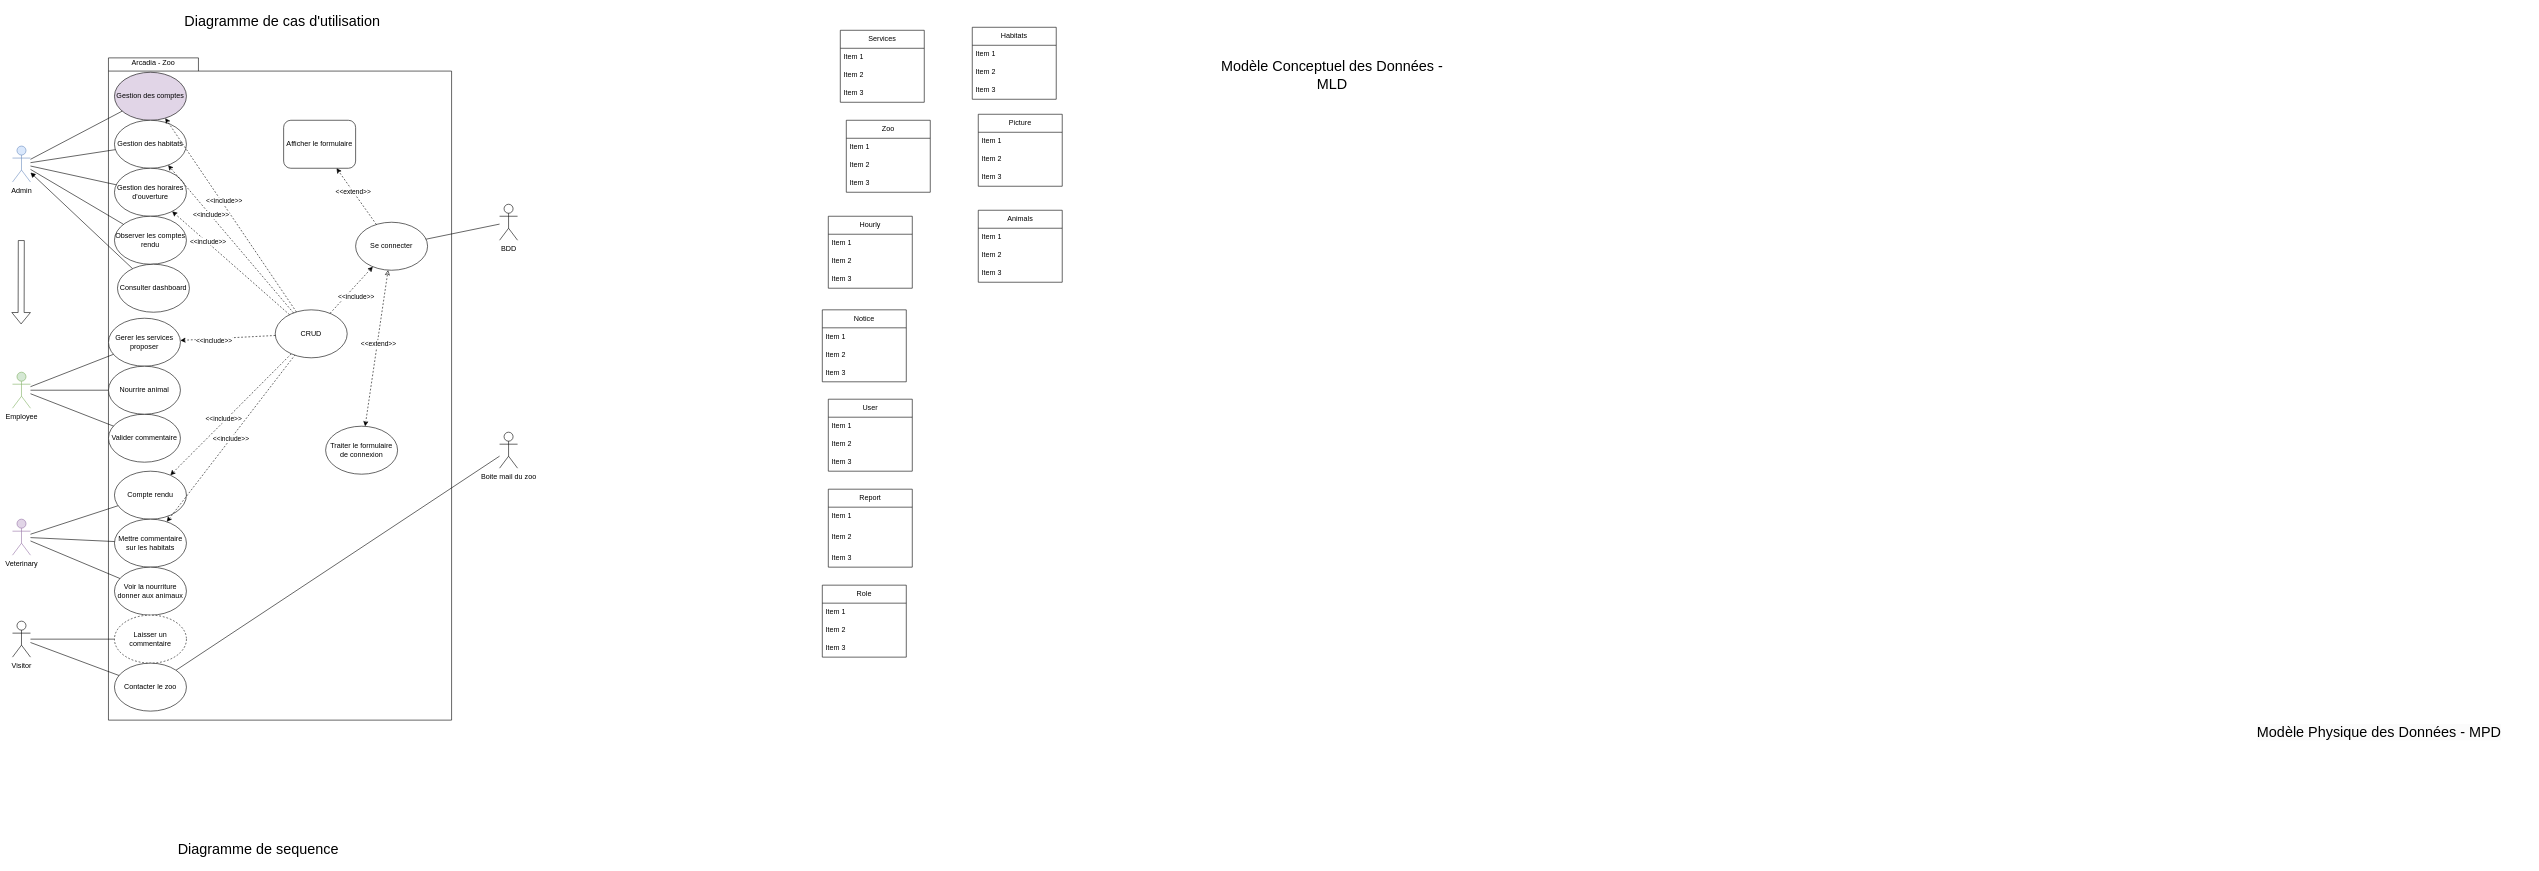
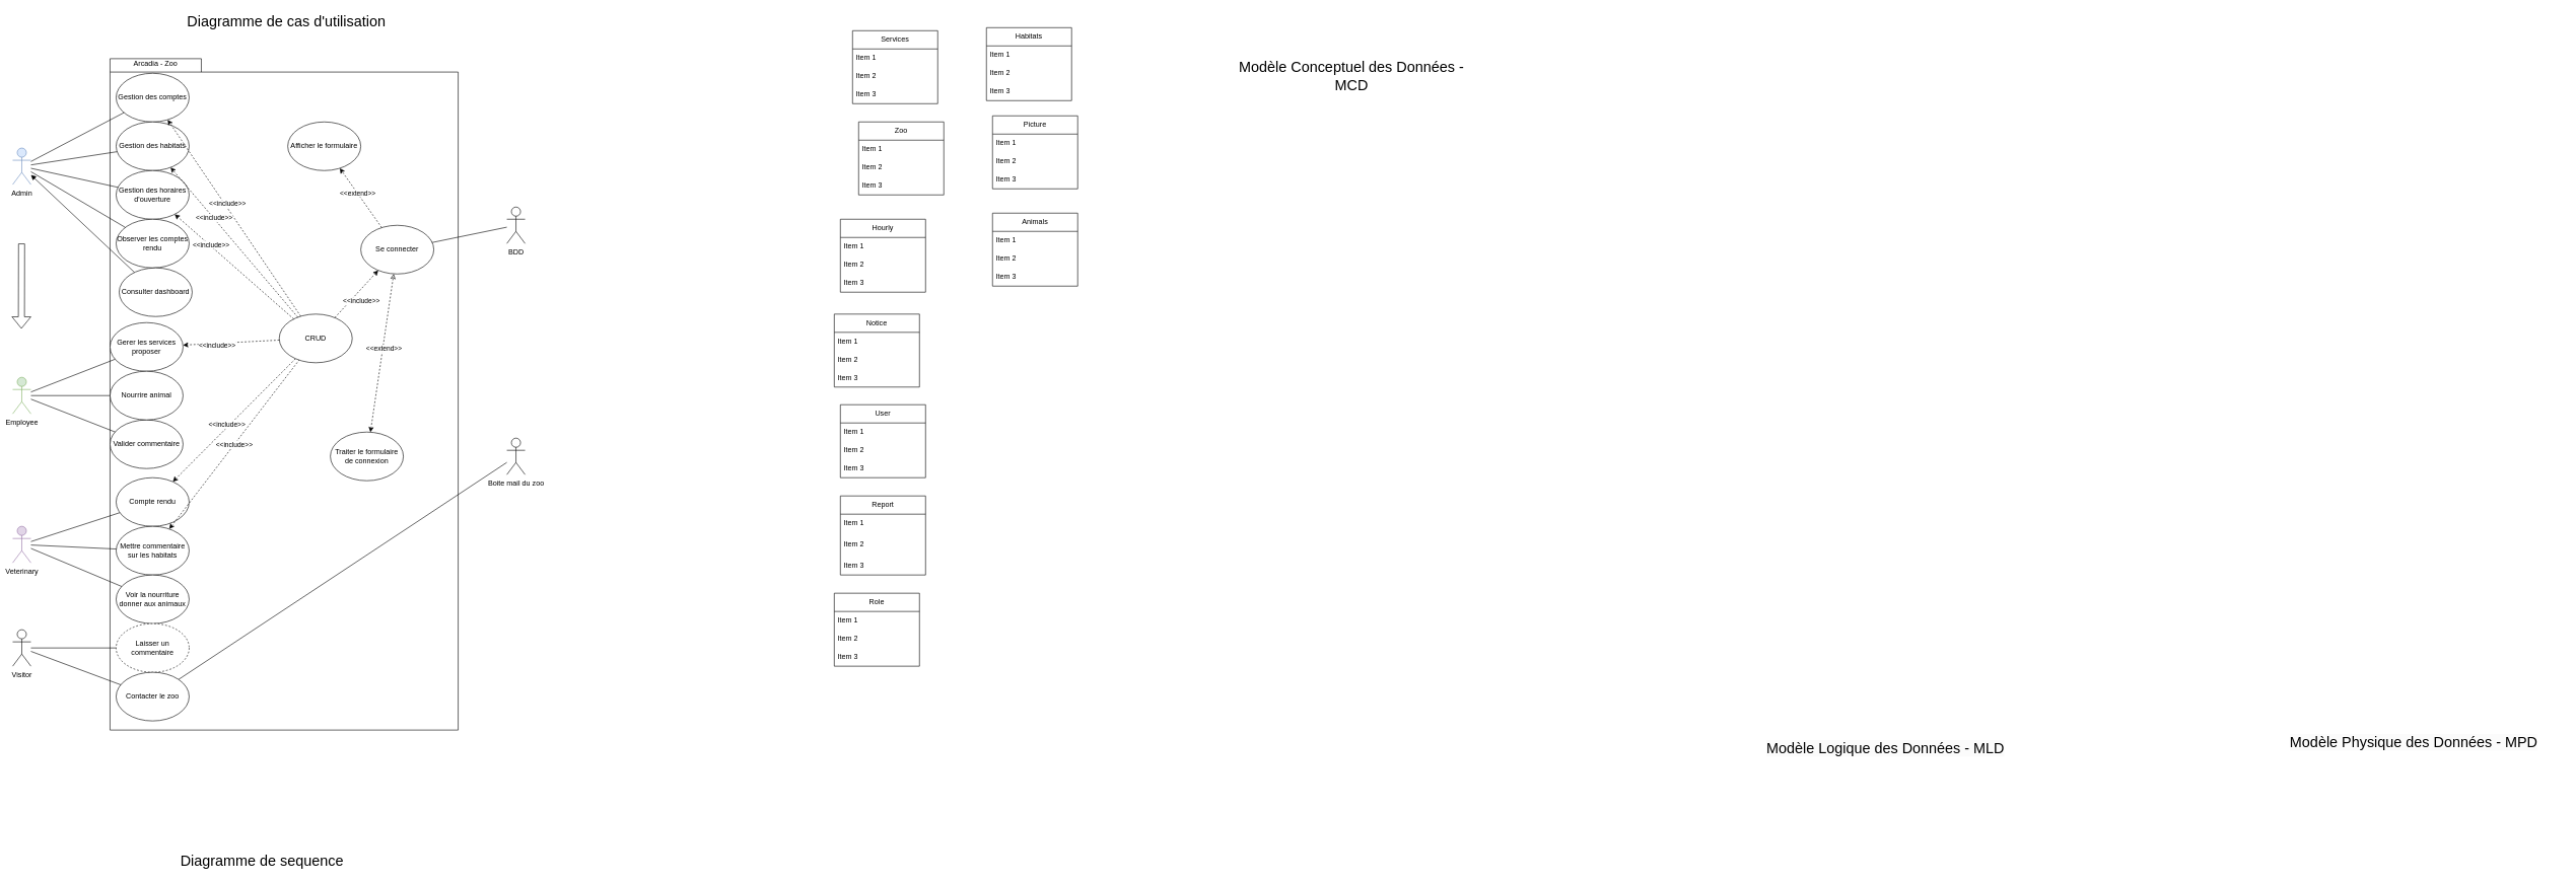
- <mxCell id="62" value="&lt;font style=&quot;font-size: 24px;&quot;&gt;Modèle Conceptuel des Données - MLD&lt;/font&gt;" style="text;html=1;strokeColor=none;fillColor=none;align=center;verticalAlign=middle;whiteSpace=wrap;rounded=0;" parent="1" vertex="1"><mxGeometry x="2020" y="110" width="400" height="30" as="geometry" /></mxCell>
+ <mxCell id="62" value="&lt;font style=&quot;font-size: 24px;&quot;&gt;Modèle Conceptuel des Données - MCD&lt;/font&gt;" style="text;html=1;strokeColor=none;fillColor=none;align=center;verticalAlign=middle;whiteSpace=wrap;rounded=0;" parent="1" vertex="1"><mxGeometry x="2020" y="110" width="400" height="30" as="geometry" /></mxCell>
- <mxCell id="12" value="Gestion des comptes" style="ellipse;whiteSpace=wrap;html=1;fillColor=#e1d5e7;" parent="1" vertex="1"><mxGeometry x="190" y="120" width="120" height="80" as="geometry" /></mxCell>
+ <mxCell id="12" value="Gestion des comptes" style="ellipse;whiteSpace=wrap;html=1;" parent="1" vertex="1"><mxGeometry x="190" y="120" width="120" height="80" as="geometry" /></mxCell>
- <mxCell id="17" value="Afficher le formulaire" style="whiteSpace=wrap;html=1;rounded=1;" parent="1" vertex="1"><mxGeometry x="472" y="200" width="120" height="80" as="geometry" /></mxCell>
+ <mxCell id="17" value="Afficher le formulaire" style="ellipse;whiteSpace=wrap;html=1;" parent="1" vertex="1"><mxGeometry x="472" y="200" width="120" height="80" as="geometry" /></mxCell>
+ <mxCell id="63" value="&lt;span style=&quot;color: rgb(0, 0, 0); font-family: Helvetica; font-size: 24px; font-style: normal; font-variant-ligatures: normal; font-variant-caps: normal; font-weight: 400; letter-spacing: normal; orphans: 2; text-align: center; text-indent: 0px; text-transform: none; widows: 2; word-spacing: 0px; -webkit-text-stroke-width: 0px; background-color: rgb(251, 251, 251); text-decoration-thickness: initial; text-decoration-style: initial; text-decoration-color: initial; float: none; display: inline !important;&quot;&gt;Modèle Logique des Données - MLD&lt;/span&gt;" style="text;whiteSpace=wrap;html=1;" parent="1" vertex="1"><mxGeometry x="2900" y="1210" width="450" height="50" as="geometry" /></mxCell>
